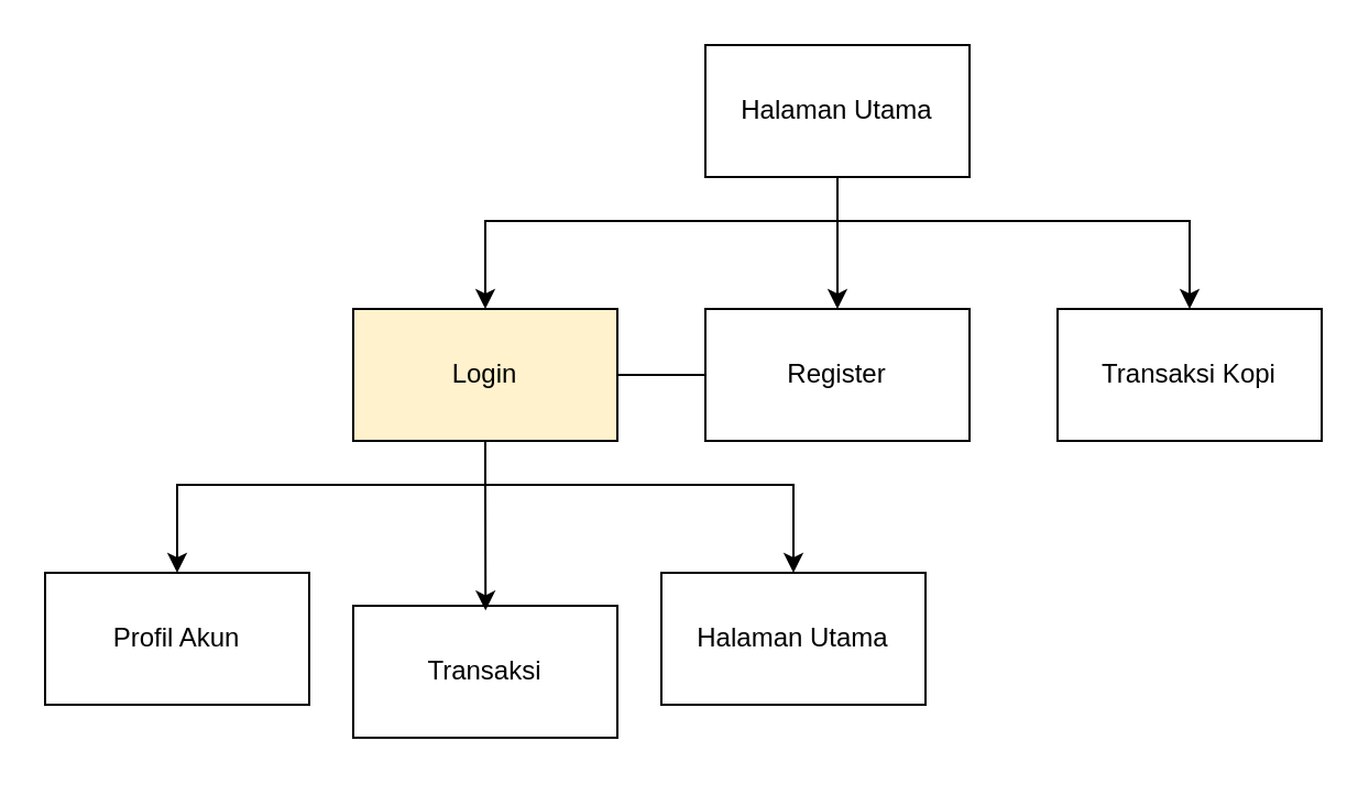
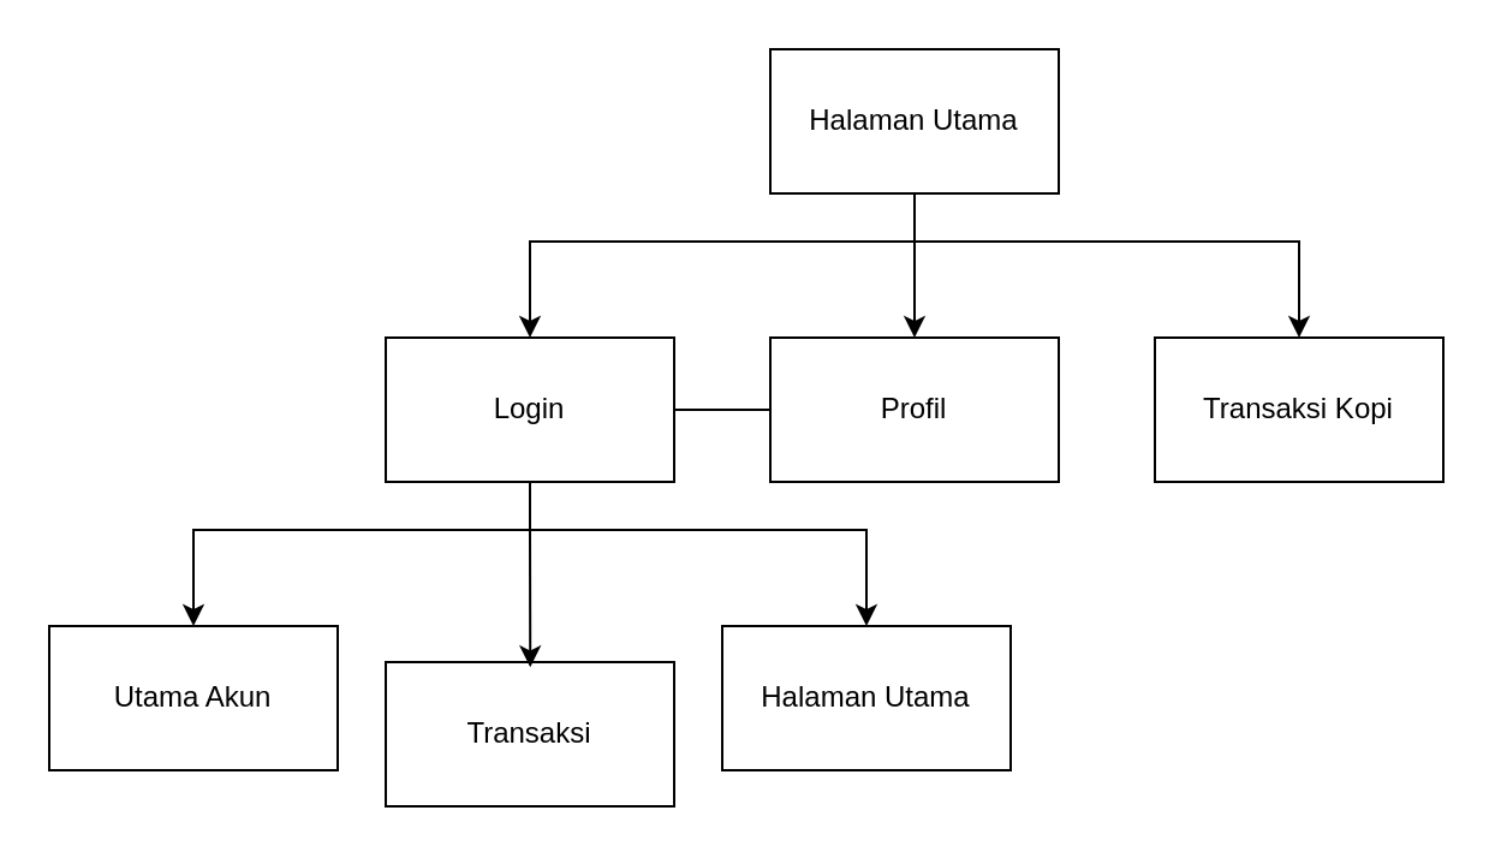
- <mxCell id="4" value="Login" style="rounded=0;whiteSpace=wrap;html=1;fillColor=#fff2cc;" vertex="1" parent="1"><mxGeometry x="160" y="140" width="120" height="60" as="geometry" /></mxCell>
+ <mxCell id="4" value="Login" style="rounded=0;whiteSpace=wrap;html=1;" vertex="1" parent="1"><mxGeometry x="160" y="140" width="120" height="60" as="geometry" /></mxCell>
- <mxCell id="5" value="Register" style="rounded=0;whiteSpace=wrap;html=1;" vertex="1" parent="1"><mxGeometry x="320" y="140" width="120" height="60" as="geometry" /></mxCell>
+ <mxCell id="5" value="Profil" style="rounded=0;whiteSpace=wrap;html=1;" vertex="1" parent="1"><mxGeometry x="320" y="140" width="120" height="60" as="geometry" /></mxCell>
- <mxCell id="6" value="Profil Akun" style="rounded=0;whiteSpace=wrap;html=1;" vertex="1" parent="1"><mxGeometry x="20" y="260" width="120" height="60" as="geometry" /></mxCell>
+ <mxCell id="6" value="Utama Akun" style="rounded=0;whiteSpace=wrap;html=1;" vertex="1" parent="1"><mxGeometry x="20" y="260" width="120" height="60" as="geometry" /></mxCell>
